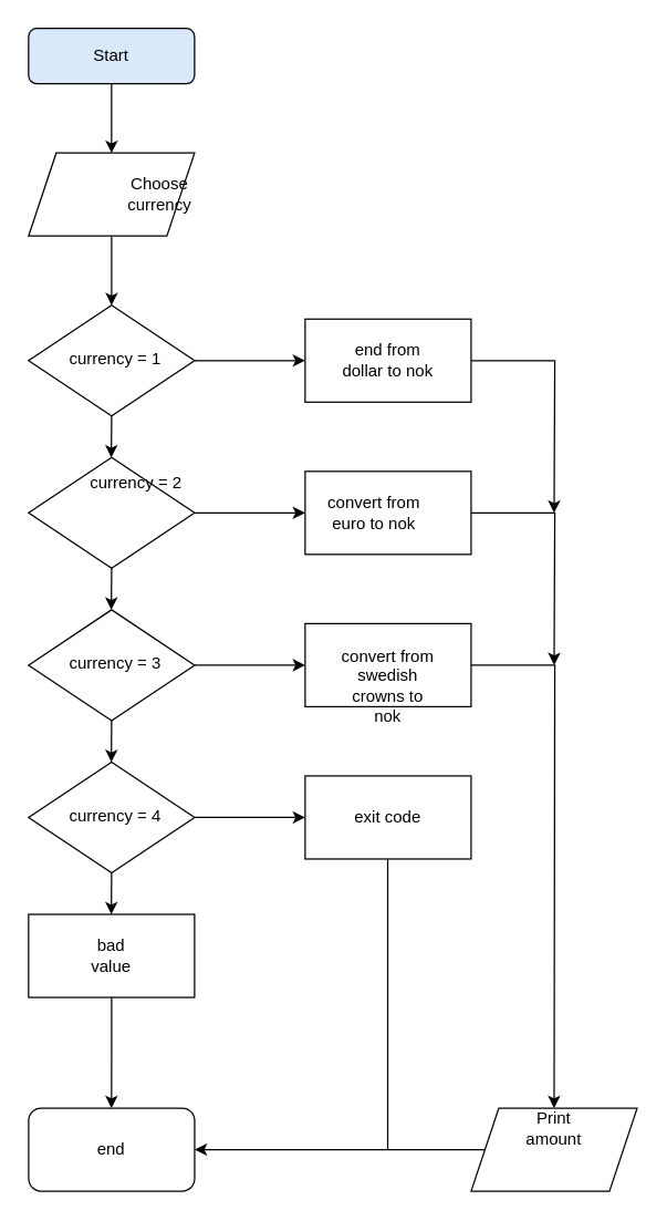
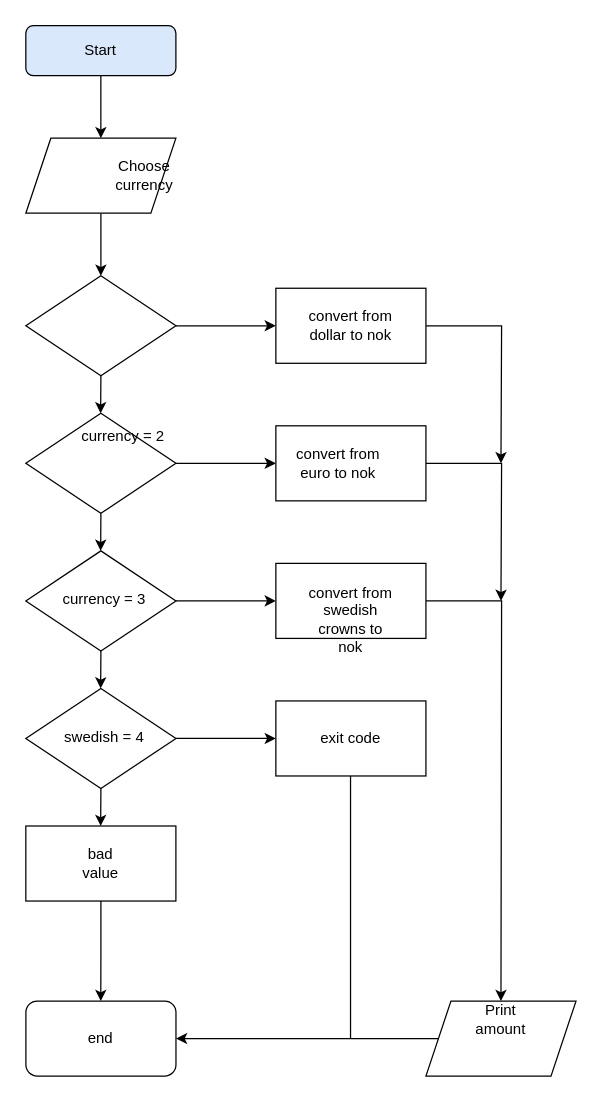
- <mxCell id="10" value="currency = 1" style="text;html=1;strokeColor=none;fillColor=none;align=center;verticalAlign=middle;whiteSpace=wrap;rounded=0;" parent="1" vertex="1"><mxGeometry x="48" y="249" width="70.09" height="20" as="geometry" /></mxCell>
- <mxCell id="13" value="end from dollar to nok" style="text;html=1;strokeColor=none;fillColor=none;align=center;verticalAlign=middle;whiteSpace=wrap;rounded=0;" parent="1" vertex="1"><mxGeometry x="245" y="250" width="70" height="20" as="geometry" /></mxCell>
+ <mxCell id="13" value="convert from dollar to nok" style="text;html=1;strokeColor=none;fillColor=none;align=center;verticalAlign=middle;whiteSpace=wrap;rounded=0;" parent="1" vertex="1"><mxGeometry x="245" y="250" width="70" height="20" as="geometry" /></mxCell>
- <mxCell id="31" value="currency = 4" style="text;html=1;strokeColor=none;fillColor=none;align=center;verticalAlign=middle;whiteSpace=wrap;rounded=0;" parent="1" vertex="1"><mxGeometry x="48" y="579" width="70.09" height="20" as="geometry" /></mxCell>
+ <mxCell id="31" value="swedish = 4" style="text;html=1;strokeColor=none;fillColor=none;align=center;verticalAlign=middle;whiteSpace=wrap;rounded=0;" parent="1" vertex="1"><mxGeometry x="48" y="579" width="70.09" height="20" as="geometry" /></mxCell>
